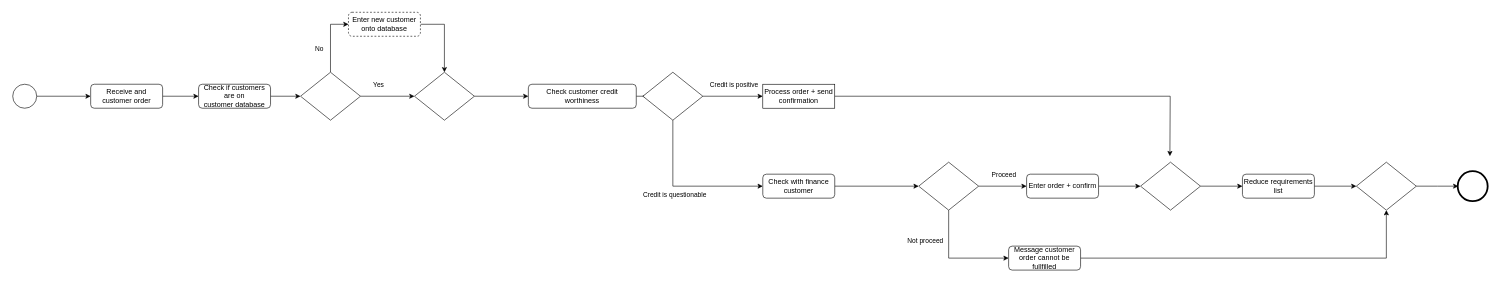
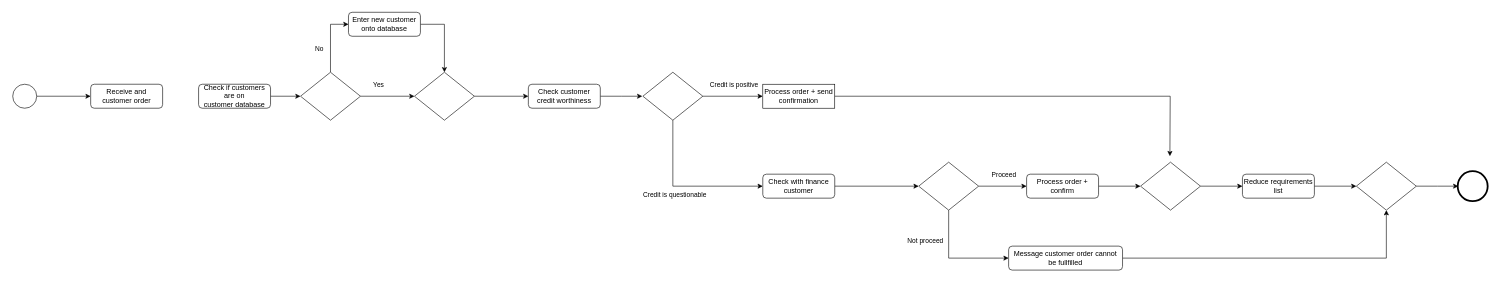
- <mxCell id="14" value="Enter new customer onto database" style="rounded=1;whiteSpace=wrap;html=1;fontSize=12;glass=0;strokeWidth=1;shadow=0;dashed=1;" parent="1" vertex="1"><mxGeometry x="580" y="20" width="120" height="40" as="geometry" /></mxCell>
+ <mxCell id="14" value="Enter new customer onto database" style="rounded=1;whiteSpace=wrap;html=1;fontSize=12;glass=0;strokeWidth=1;shadow=0;" parent="1" vertex="1"><mxGeometry x="580" y="20" width="120" height="40" as="geometry" /></mxCell>
- <mxCell id="2" style="edgeStyle=orthogonalEdgeStyle;rounded=0;orthogonalLoop=1;jettySize=auto;html=1;exitX=1;exitY=0.5;exitDx=0;exitDy=0;" parent="1" source="3" target="7" edge="1"><mxGeometry relative="1" as="geometry" /></mxCell>
- <mxCell id="18" value="Check customer credit worthiness" style="rounded=1;whiteSpace=wrap;html=1;fontSize=12;glass=0;strokeWidth=1;shadow=0;" parent="1" vertex="1"><mxGeometry x="880" y="140" width="180" height="40" as="geometry" /></mxCell>
+ <mxCell id="18" value="Check customer credit worthiness" style="rounded=1;whiteSpace=wrap;html=1;fontSize=12;glass=0;strokeWidth=1;shadow=0;" parent="1" vertex="1"><mxGeometry x="880" y="140" width="120" height="40" as="geometry" /></mxCell>
- <mxCell id="38" value="Enter order + confirm" style="rounded=1;whiteSpace=wrap;html=1;fontSize=12;glass=0;strokeWidth=1;shadow=0;" parent="1" vertex="1"><mxGeometry x="1711" y="290" width="120" height="40" as="geometry" /></mxCell>
+ <mxCell id="38" value="Process order + confirm" style="rounded=1;whiteSpace=wrap;html=1;fontSize=12;glass=0;strokeWidth=1;shadow=0;" parent="1" vertex="1"><mxGeometry x="1711" y="290" width="120" height="40" as="geometry" /></mxCell>
- <mxCell id="34" value="Message customer order cannot be fullfilled" style="rounded=1;whiteSpace=wrap;html=1;fontSize=12;glass=0;strokeWidth=1;shadow=0;" parent="1" vertex="1"><mxGeometry x="1681" y="410" width="120" height="40" as="geometry" /></mxCell>
+ <mxCell id="34" value="Message customer order cannot be fullfilled" style="rounded=1;whiteSpace=wrap;html=1;fontSize=12;glass=0;strokeWidth=1;shadow=0;" parent="1" vertex="1"><mxGeometry x="1681" y="410" width="190" height="40" as="geometry" /></mxCell>
